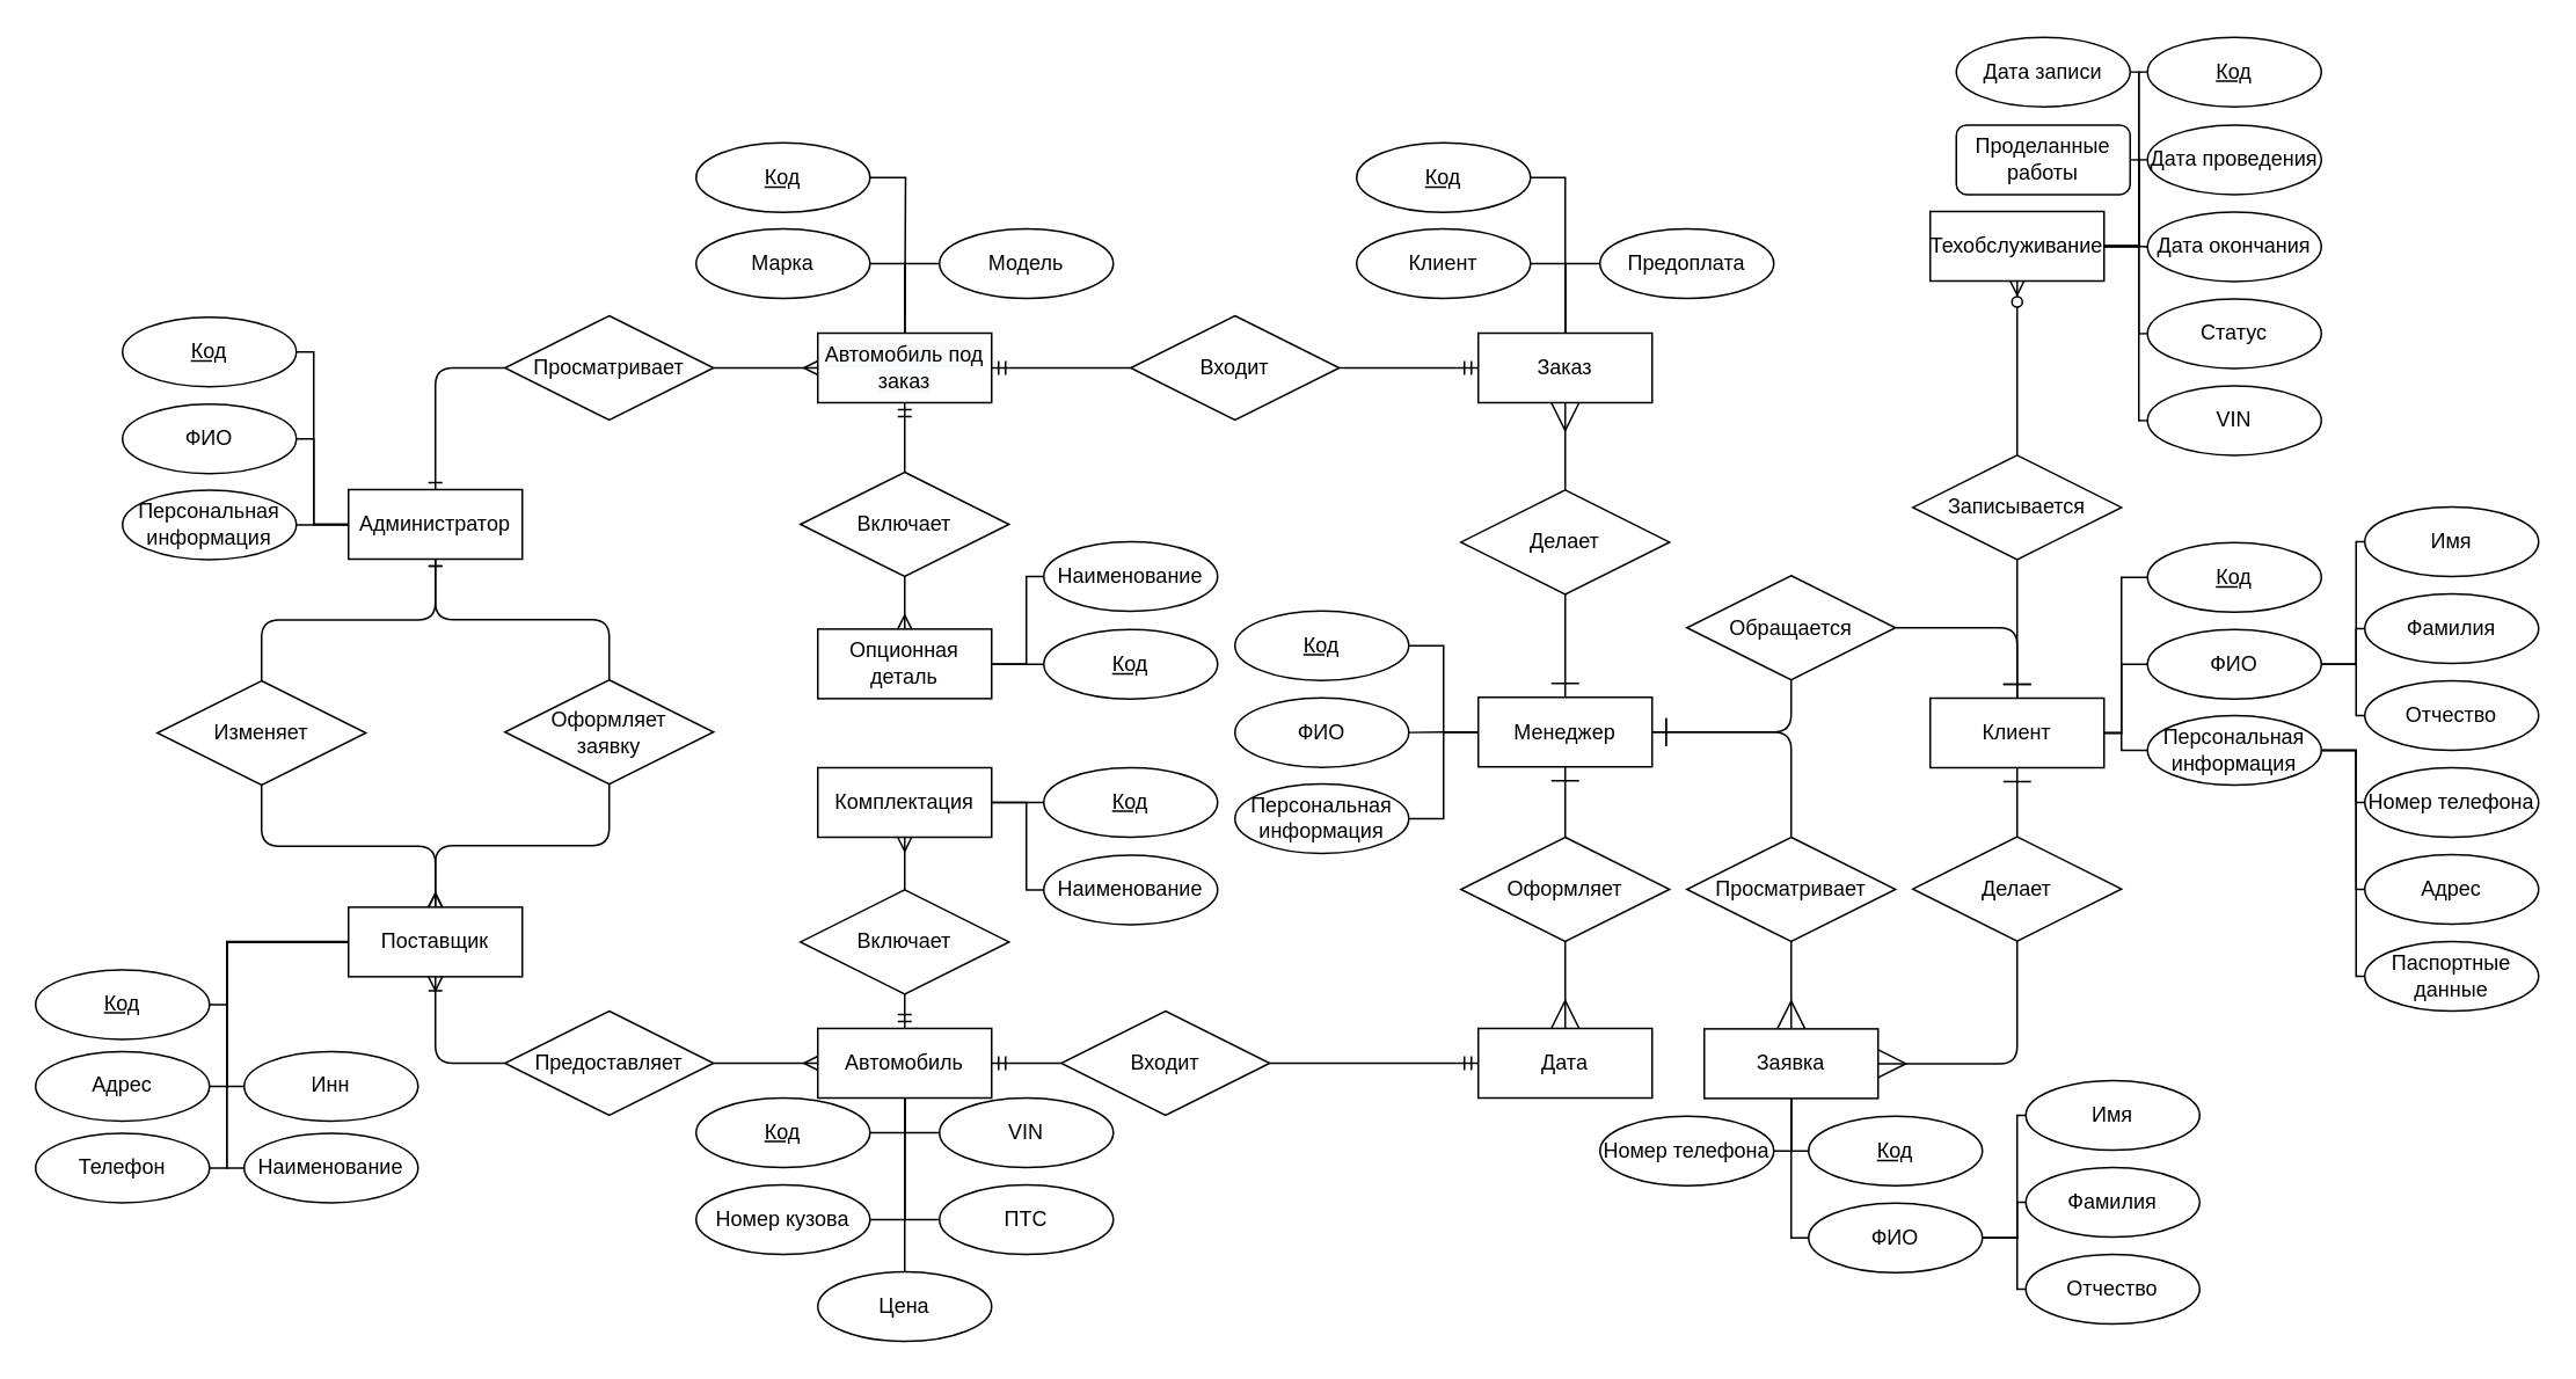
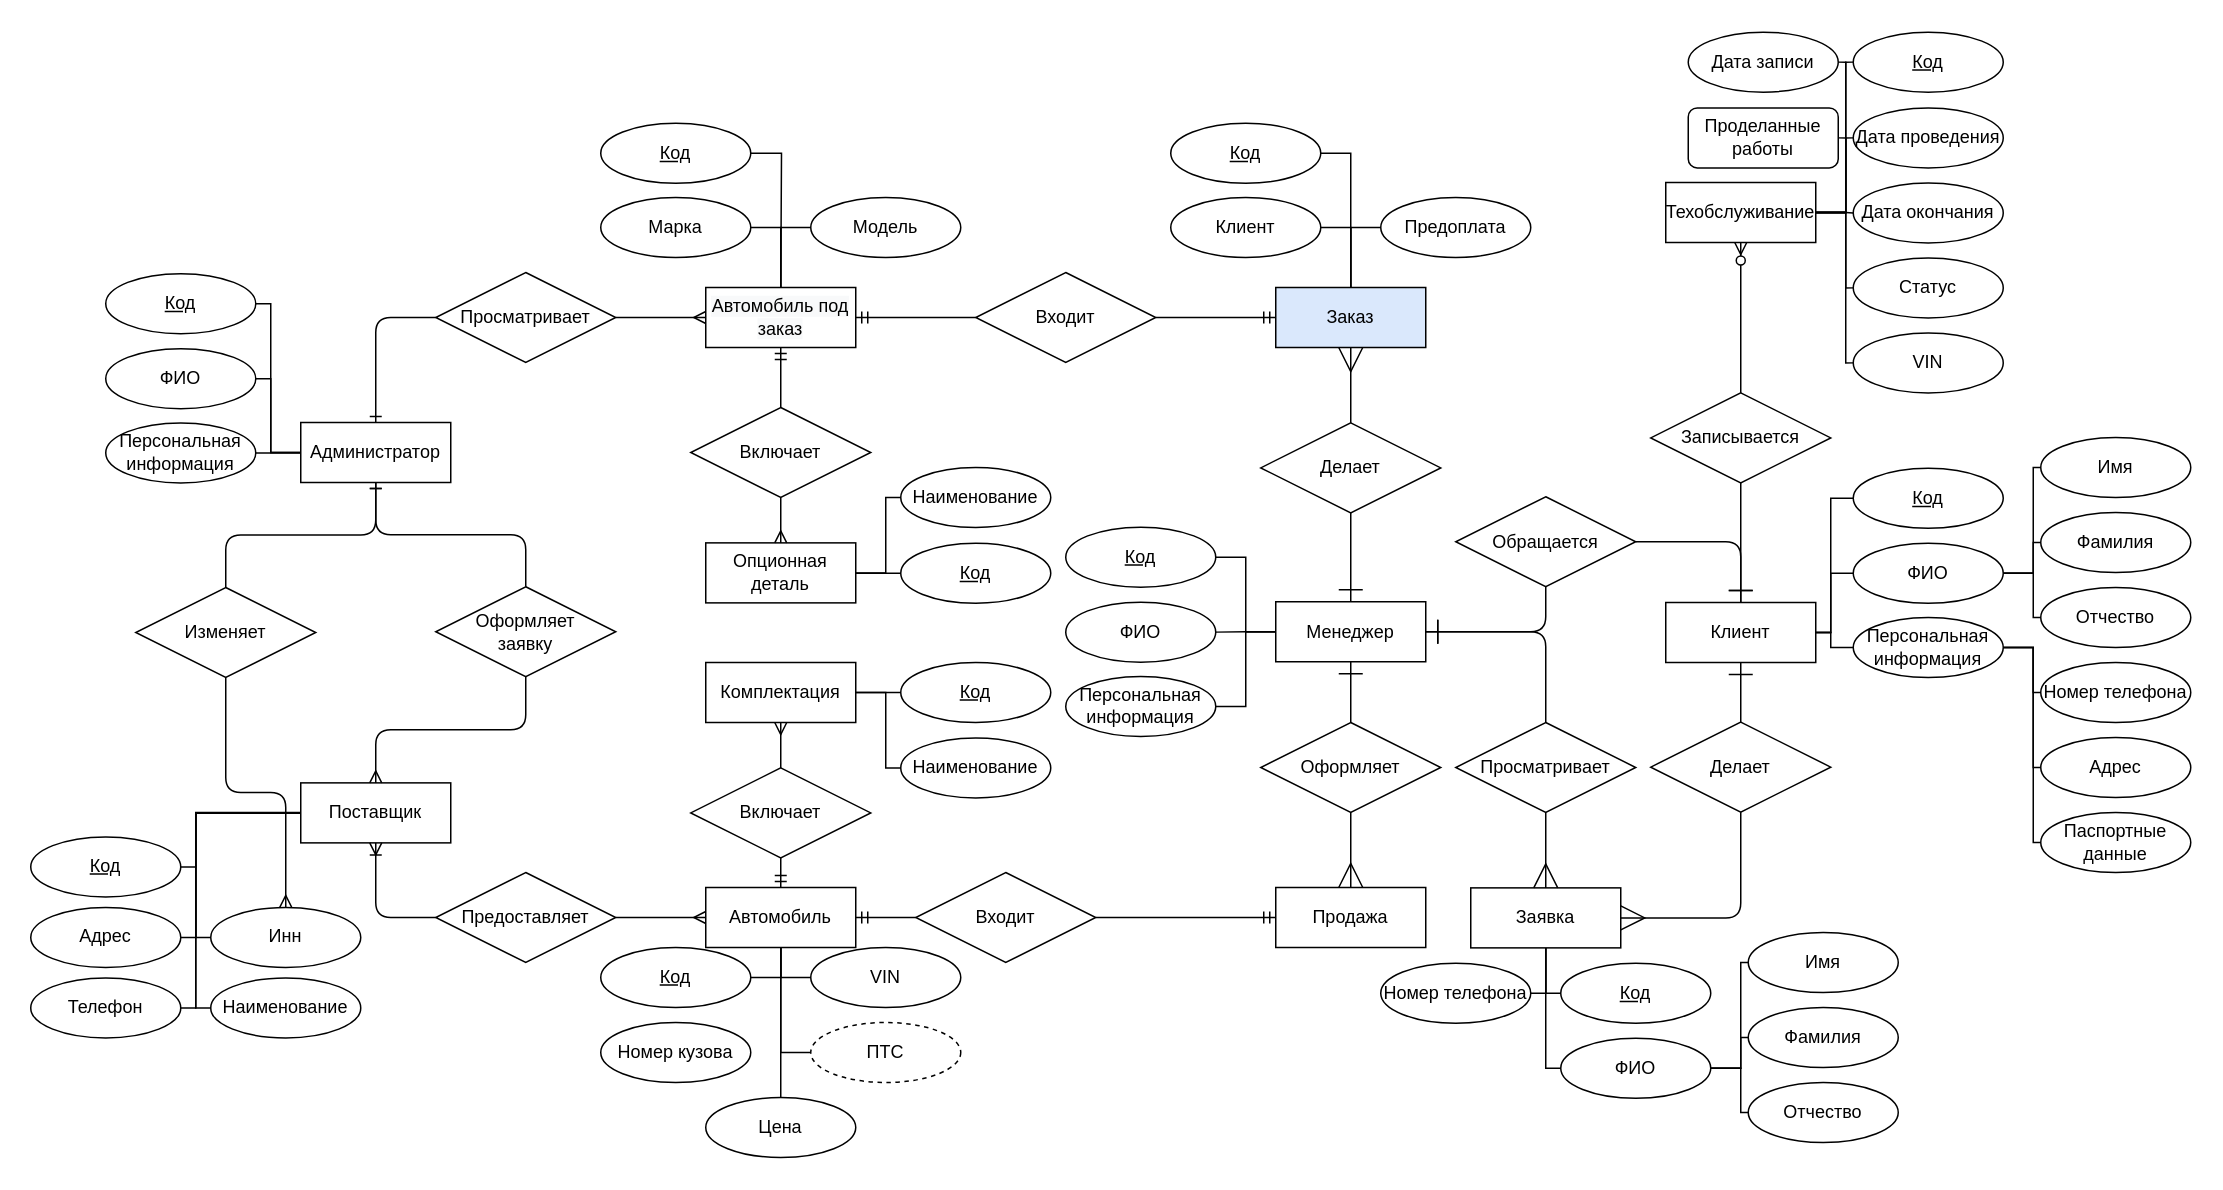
- <mxCell id="33" value="Заказ" style="whiteSpace=wrap;html=1;align=center;" parent="1" vertex="1"><mxGeometry x="850" y="191" width="100" height="40" as="geometry" /></mxCell>
+ <mxCell id="33" value="Заказ" style="whiteSpace=wrap;html=1;align=center;fillColor=#dae8fc;" parent="1" vertex="1"><mxGeometry x="850" y="191" width="100" height="40" as="geometry" /></mxCell>
- <mxCell id="50" value="" style="fontSize=12;html=1;endArrow=ERmany;entryX=0.5;entryY=0;entryDx=0;entryDy=0;exitX=0.5;exitY=1;exitDx=0;exitDy=0;edgeStyle=orthogonalEdgeStyle;" parent="1" source="45" target="10" edge="1"><mxGeometry width="100" height="100" relative="1" as="geometry"><mxPoint x="70" y="560.75" as="sourcePoint" /><mxPoint x="170" y="460.75" as="targetPoint" /></mxGeometry></mxCell>
+ <mxCell id="50" value="" style="fontSize=12;html=1;endArrow=ERmany;exitX=0.5;exitY=1;exitDx=0;exitDy=0;edgeStyle=orthogonalEdgeStyle;" parent="1" source="45" target="74" edge="1"><mxGeometry width="100" height="100" relative="1" as="geometry"><mxPoint x="70" y="560.75" as="sourcePoint" /><mxPoint x="170" y="460.75" as="targetPoint" /></mxGeometry></mxCell>
- <mxCell id="2" value="Дата" style="whiteSpace=wrap;html=1;align=center;" parent="1" vertex="1"><mxGeometry x="850" y="591" width="100" height="40" as="geometry" /></mxCell>
+ <mxCell id="2" value="Продажа" style="whiteSpace=wrap;html=1;align=center;" parent="1" vertex="1"><mxGeometry x="850" y="591" width="100" height="40" as="geometry" /></mxCell>
- <mxCell id="148" style="edgeStyle=orthogonalEdgeStyle;rounded=0;orthogonalLoop=1;jettySize=auto;html=1;entryX=0.5;entryY=1;entryDx=0;entryDy=0;endArrow=none;endFill=0;" edge="1" parent="1" source="149" target="3"><mxGeometry relative="1" as="geometry"><mxPoint x="520" y="591" as="targetPoint" /><Array as="points"><mxPoint x="520" y="701" /></Array></mxGeometry></mxCell>
- <mxCell id="147" value="ПТС" style="ellipse;whiteSpace=wrap;html=1;align=center;" parent="1" vertex="1"><mxGeometry x="540" y="681" width="100" height="40" as="geometry" /></mxCell>
+ <mxCell id="147" value="ПТС" style="ellipse;whiteSpace=wrap;html=1;align=center;dashed=1;" parent="1" vertex="1"><mxGeometry x="540" y="681" width="100" height="40" as="geometry" /></mxCell>
